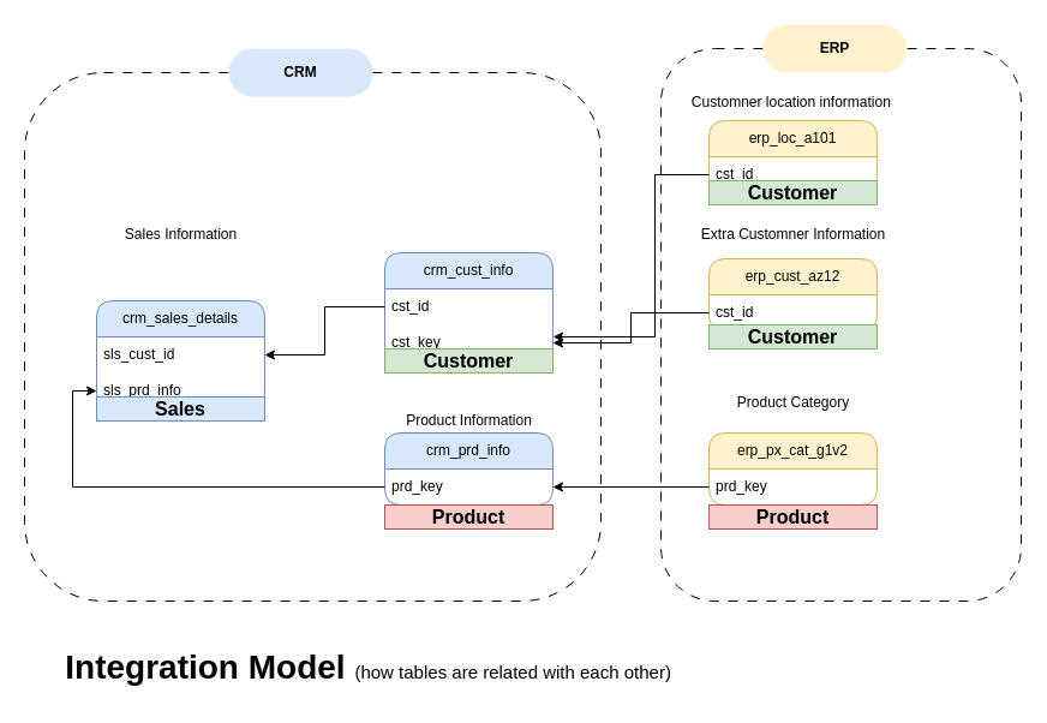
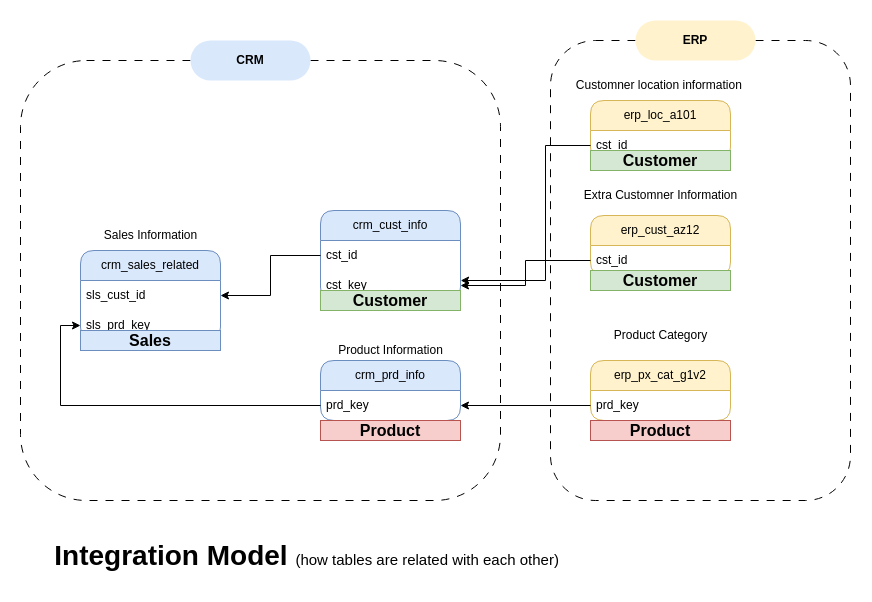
- <mxCell id="11" value="Sales Information" style="text;html=1;align=center;verticalAlign=middle;resizable=0;points=[];autosize=1;strokeColor=none;fillColor=none;rounded=1;" parent="1" vertex="1"><mxGeometry x="90" y="180" width="120" height="30" as="geometry" /></mxCell>
+ <mxCell id="11" value="Sales Information" style="text;html=1;align=center;verticalAlign=middle;resizable=0;points=[];autosize=1;strokeColor=none;fillColor=none;rounded=1;" parent="1" vertex="1"><mxGeometry x="90" y="220" width="120" height="30" as="geometry" /></mxCell>
- <mxCell id="8" value="crm_sales_details" style="swimlane;fontStyle=0;childLayout=stackLayout;horizontal=1;startSize=30;horizontalStack=0;resizeParent=1;resizeParentMax=0;resizeLast=0;collapsible=1;marginBottom=0;whiteSpace=wrap;html=1;rounded=1;fillColor=#dae8fc;strokeColor=#6c8ebf;" parent="1" vertex="1"><mxGeometry x="80" y="250" width="140" height="90" as="geometry"><mxRectangle x="400" y="270" width="120" height="30" as="alternateBounds" /></mxGeometry></mxCell>
+ <mxCell id="8" value="crm_sales_related" style="swimlane;fontStyle=0;childLayout=stackLayout;horizontal=1;startSize=30;horizontalStack=0;resizeParent=1;resizeParentMax=0;resizeLast=0;collapsible=1;marginBottom=0;whiteSpace=wrap;html=1;rounded=1;fillColor=#dae8fc;strokeColor=#6c8ebf;" parent="1" vertex="1"><mxGeometry x="80" y="250" width="140" height="90" as="geometry"><mxRectangle x="400" y="270" width="120" height="30" as="alternateBounds" /></mxGeometry></mxCell>
- <mxCell id="10" value="sls_prd_info" style="text;strokeColor=none;fillColor=none;align=left;verticalAlign=middle;spacingLeft=4;spacingRight=4;overflow=hidden;points=[[0,0.5],[1,0.5]];portConstraint=eastwest;rotatable=0;whiteSpace=wrap;html=1;" parent="8" vertex="1"><mxGeometry y="60" width="140" height="30" as="geometry" /></mxCell>
+ <mxCell id="10" value="sls_prd_key" style="text;strokeColor=none;fillColor=none;align=left;verticalAlign=middle;spacingLeft=4;spacingRight=4;overflow=hidden;points=[[0,0.5],[1,0.5]];portConstraint=eastwest;rotatable=0;whiteSpace=wrap;html=1;" parent="8" vertex="1"><mxGeometry y="60" width="140" height="30" as="geometry" /></mxCell>
